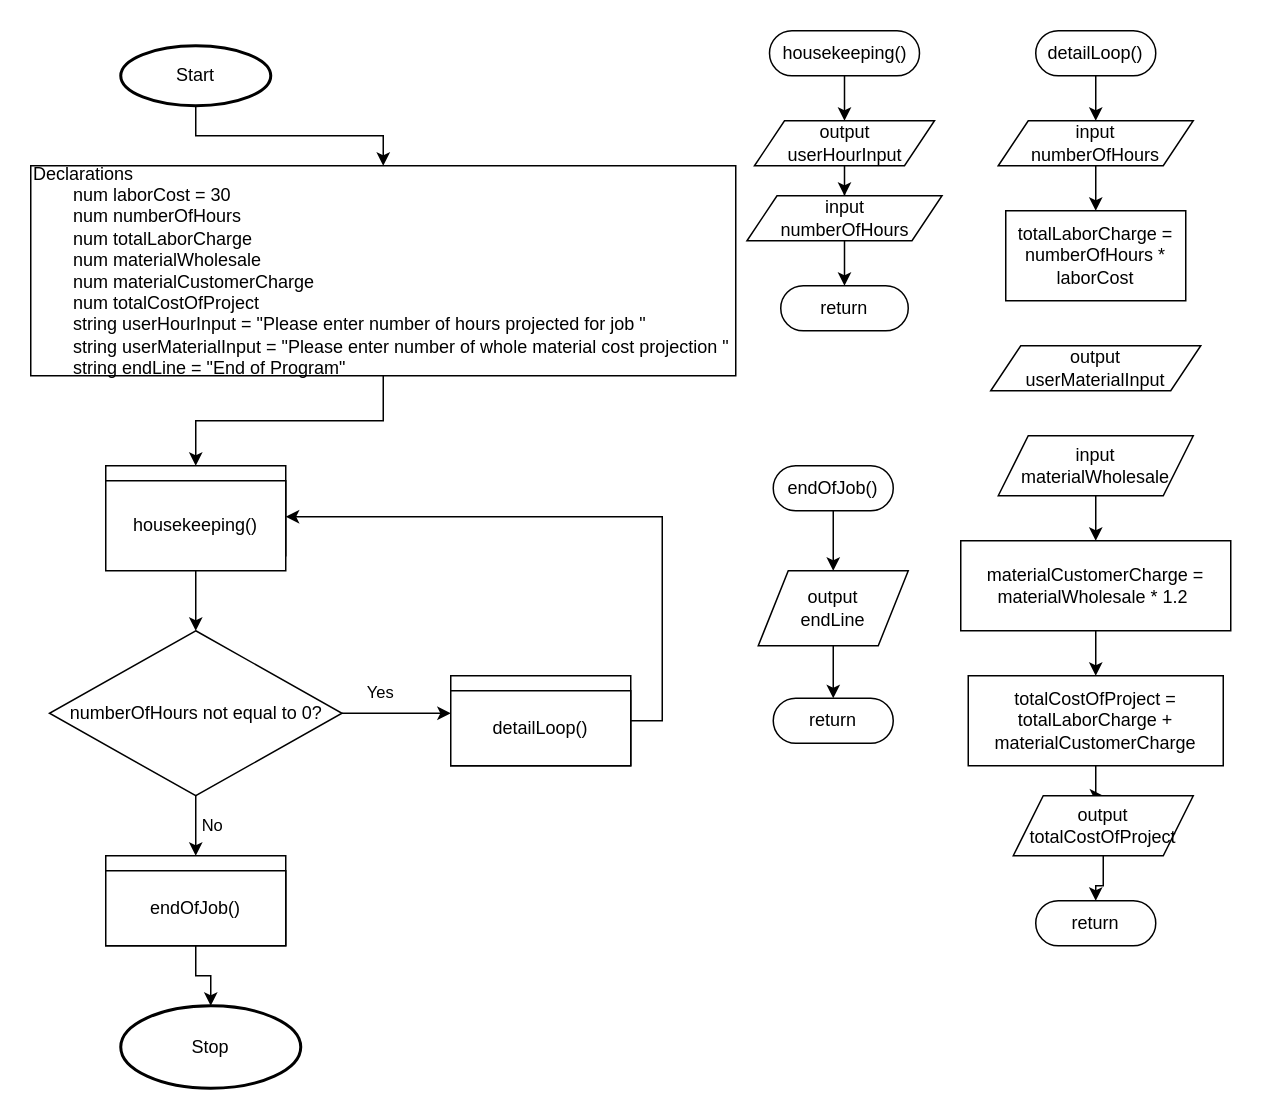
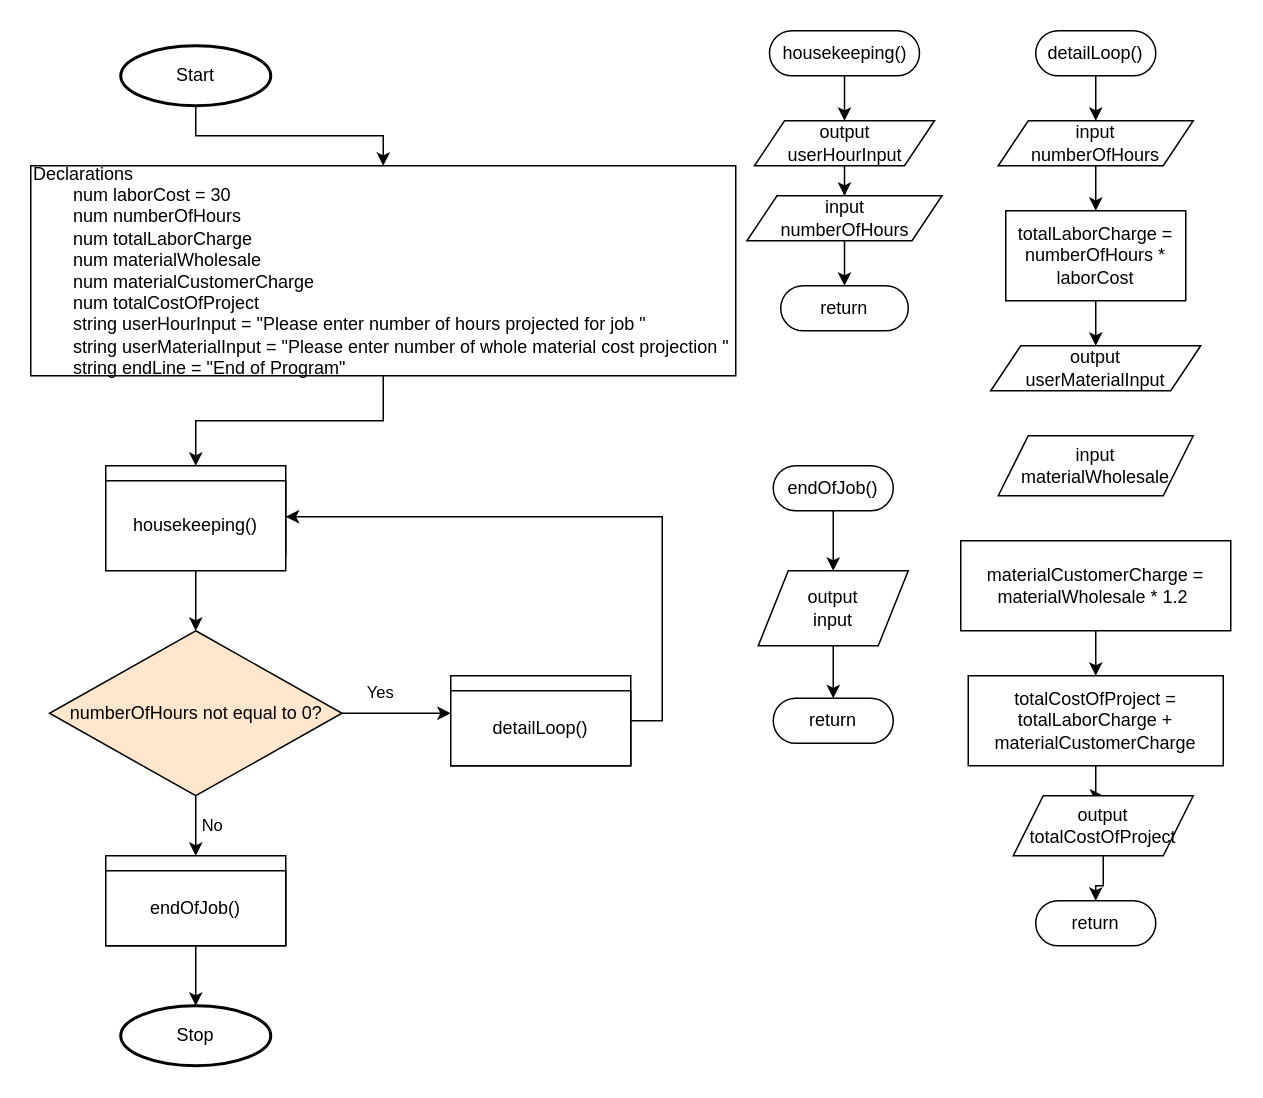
+ <mxCell id="33" style="edgeStyle=orthogonalEdgeStyle;rounded=0;orthogonalLoop=1;jettySize=auto;html=1;" edge="1" parent="1" source="34" target="27"><mxGeometry relative="1" as="geometry" /></mxCell>
- <mxCell id="28" style="edgeStyle=orthogonalEdgeStyle;rounded=0;orthogonalLoop=1;jettySize=auto;html=1;" edge="1" parent="1" source="29" target="38"><mxGeometry relative="1" as="geometry" /></mxCell>
- <mxCell id="47" value="output&lt;div&gt;endLine&lt;/div&gt;" style="shape=parallelogram;perimeter=parallelogramPerimeter;whiteSpace=wrap;html=1;dashed=0;" vertex="1" parent="1"><mxGeometry x="505" y="380" width="100" height="50" as="geometry" /></mxCell>
+ <mxCell id="47" value="output&lt;div&gt;input&lt;/div&gt;" style="shape=parallelogram;perimeter=parallelogramPerimeter;whiteSpace=wrap;html=1;dashed=0;" vertex="1" parent="1"><mxGeometry x="505" y="380" width="100" height="50" as="geometry" /></mxCell>
- <mxCell id="13" value="numberOfHours not equal to 0?" style="rhombus;whiteSpace=wrap;html=1;" vertex="1" parent="1"><mxGeometry x="32.5" y="420" width="195" height="110" as="geometry" /></mxCell>
+ <mxCell id="13" value="numberOfHours not equal to 0?" style="rhombus;whiteSpace=wrap;html=1;fillColor=#ffe6cc;" vertex="1" parent="1"><mxGeometry x="32.5" y="420" width="195" height="110" as="geometry" /></mxCell>
- <mxCell id="17" value="Stop" style="strokeWidth=2;html=1;shape=mxgraph.flowchart.start_1;whiteSpace=wrap;" vertex="1" parent="1"><mxGeometry x="80" y="670" width="120" height="55" as="geometry" /></mxCell>
+ <mxCell id="17" value="Stop" style="strokeWidth=2;html=1;shape=mxgraph.flowchart.start_1;whiteSpace=wrap;" vertex="1" parent="1"><mxGeometry x="80" y="670" width="100" height="40" as="geometry" /></mxCell>
